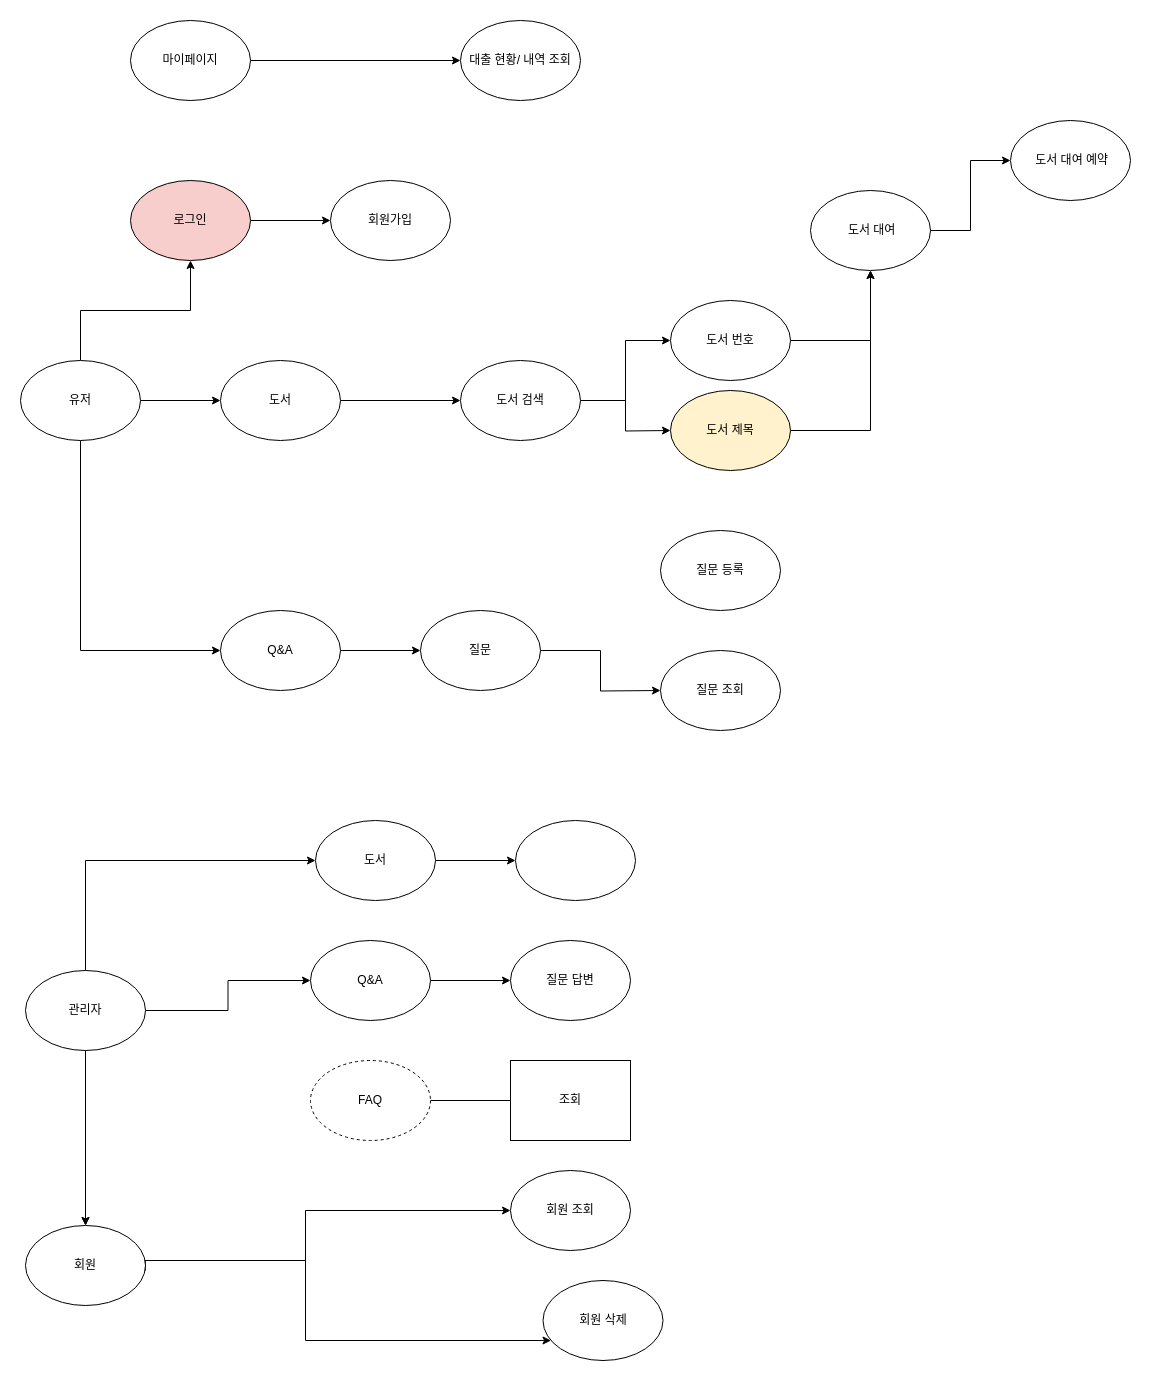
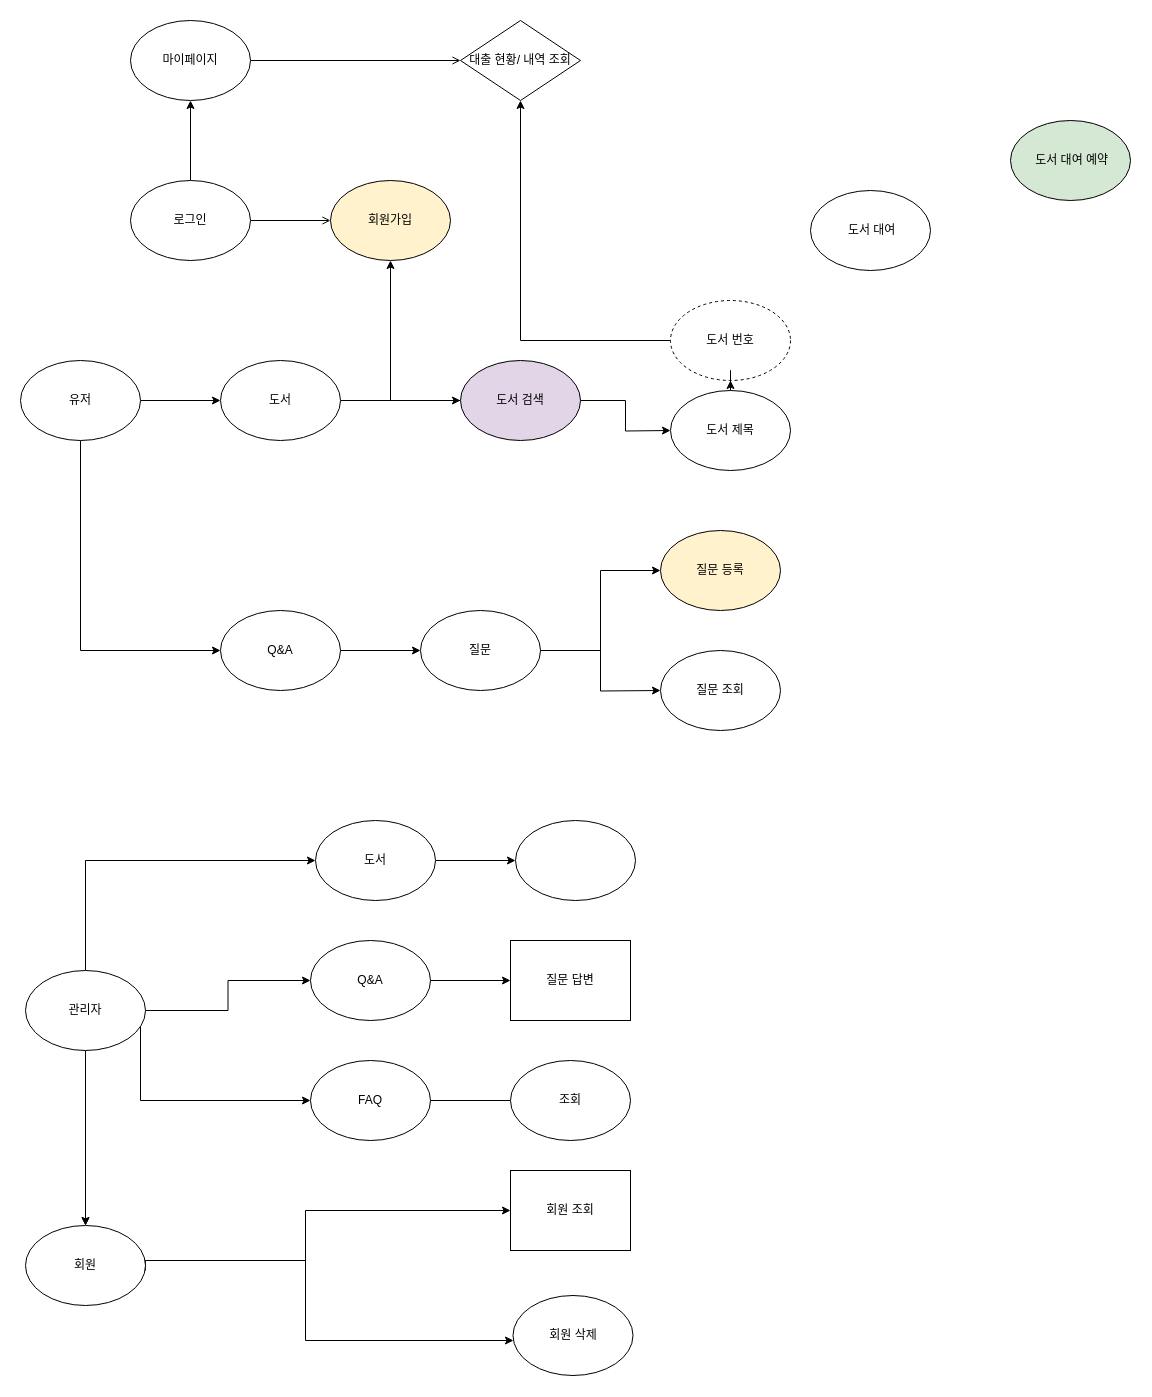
- <mxCell id="28" value="" style="edgeStyle=orthogonalEdgeStyle;rounded=0;orthogonalLoop=1;jettySize=auto;html=1;" edge="1" parent="1" source="29" target="30"><mxGeometry relative="1" as="geometry" /></mxCell>
+ <mxCell id="28" value="" style="edgeStyle=orthogonalEdgeStyle;rounded=0;orthogonalLoop=1;jettySize=auto;html=1;endArrow=open;" edge="1" parent="1" source="29" target="30"><mxGeometry relative="1" as="geometry" /></mxCell>
- <mxCell id="30" value="대출 현황/ 내역 조회" style="ellipse;whiteSpace=wrap;html=1;" vertex="1" parent="1"><mxGeometry x="460" y="20" width="120" height="80" as="geometry" /></mxCell>
+ <mxCell id="30" value="대출 현황/ 내역 조회" style="rhombus;whiteSpace=wrap;html=1;" vertex="1" parent="1"><mxGeometry x="460" y="20" width="120" height="80" as="geometry" /></mxCell>
+ <mxCell id="13" value="" style="edgeStyle=orthogonalEdgeStyle;rounded=0;orthogonalLoop=1;jettySize=auto;html=1;" edge="1" parent="1" source="14" target="29"><mxGeometry relative="1" as="geometry" /></mxCell>
- <mxCell id="27" value="&amp;nbsp;도서 대여 예약" style="ellipse;whiteSpace=wrap;html=1;" vertex="1" parent="1"><mxGeometry x="1010" y="120" width="120" height="80" as="geometry" /></mxCell>
+ <mxCell id="27" value="&amp;nbsp;도서 대여 예약" style="ellipse;whiteSpace=wrap;html=1;fillColor=#d5e8d4;" vertex="1" parent="1"><mxGeometry x="1010" y="120" width="120" height="80" as="geometry" /></mxCell>
- <mxCell id="17" value="" style="edgeStyle=orthogonalEdgeStyle;rounded=0;orthogonalLoop=1;jettySize=auto;html=1;" edge="1" parent="1" source="18" target="27"><mxGeometry relative="1" as="geometry" /></mxCell>
- <mxCell id="14" value="로그인" style="ellipse;whiteSpace=wrap;html=1;fillColor=#f8cecc;" vertex="1" parent="1"><mxGeometry x="130" y="180" width="120" height="80" as="geometry" /></mxCell>
+ <mxCell id="14" value="로그인" style="ellipse;whiteSpace=wrap;html=1;" vertex="1" parent="1"><mxGeometry x="130" y="180" width="120" height="80" as="geometry" /></mxCell>
- <mxCell id="12" value="" style="edgeStyle=orthogonalEdgeStyle;rounded=0;orthogonalLoop=1;jettySize=auto;html=1;" edge="1" parent="1" source="14" target="19"><mxGeometry relative="1" as="geometry" /></mxCell>
+ <mxCell id="12" value="" style="edgeStyle=orthogonalEdgeStyle;rounded=0;orthogonalLoop=1;jettySize=auto;html=1;endArrow=open;" edge="1" parent="1" source="14" target="19"><mxGeometry relative="1" as="geometry" /></mxCell>
- <mxCell id="19" value="회원가입" style="ellipse;whiteSpace=wrap;html=1;" vertex="1" parent="1"><mxGeometry x="330" y="180" width="120" height="80" as="geometry" /></mxCell>
+ <mxCell id="19" value="회원가입" style="ellipse;whiteSpace=wrap;html=1;fillColor=#fff2cc;" vertex="1" parent="1"><mxGeometry x="330" y="180" width="120" height="80" as="geometry" /></mxCell>
- <mxCell id="2" value="" style="edgeStyle=orthogonalEdgeStyle;rounded=0;orthogonalLoop=1;jettySize=auto;html=1;" edge="1" parent="1" source="5" target="14"><mxGeometry relative="1" as="geometry" /></mxCell>
- <mxCell id="42" value="도서 번호" style="ellipse;whiteSpace=wrap;html=1;" vertex="1" parent="1"><mxGeometry x="670" y="300" width="120" height="80" as="geometry" /></mxCell>
+ <mxCell id="42" value="도서 번호" style="ellipse;whiteSpace=wrap;html=1;dashed=1;" vertex="1" parent="1"><mxGeometry x="670" y="300" width="120" height="80" as="geometry" /></mxCell>
- <mxCell id="41" style="edgeStyle=orthogonalEdgeStyle;rounded=0;orthogonalLoop=1;jettySize=auto;html=1;entryX=0.5;entryY=1;entryDx=0;entryDy=0;" edge="1" parent="1" source="42" target="18"><mxGeometry relative="1" as="geometry" /></mxCell>
+ <mxCell id="41" style="edgeStyle=orthogonalEdgeStyle;rounded=0;orthogonalLoop=1;jettySize=auto;html=1;" edge="1" parent="1" source="42" target="30"><mxGeometry relative="1" as="geometry" /></mxCell>
- <mxCell id="31" value="" style="edgeStyle=orthogonalEdgeStyle;rounded=0;orthogonalLoop=1;jettySize=auto;html=1;" edge="1" parent="1" source="33" target="42"><mxGeometry relative="1" as="geometry" /></mxCell>
+ <mxCell id="31" value="" style="edgeStyle=orthogonalEdgeStyle;rounded=0;orthogonalLoop=1;jettySize=auto;html=1;" edge="1" parent="1" source="33" target="19"><mxGeometry relative="1" as="geometry" /></mxCell>
- <mxCell id="33" value="도서 검색" style="ellipse;whiteSpace=wrap;html=1;" vertex="1" parent="1"><mxGeometry x="460" y="360" width="120" height="80" as="geometry" /></mxCell>
+ <mxCell id="33" value="도서 검색" style="ellipse;whiteSpace=wrap;html=1;fillColor=#e1d5e7;" vertex="1" parent="1"><mxGeometry x="460" y="360" width="120" height="80" as="geometry" /></mxCell>
- <mxCell id="43" style="edgeStyle=orthogonalEdgeStyle;rounded=0;orthogonalLoop=1;jettySize=auto;html=1;entryX=0.5;entryY=1;entryDx=0;entryDy=0;" edge="1" parent="1" source="44" target="18"><mxGeometry relative="1" as="geometry" /></mxCell>
+ <mxCell id="43" style="edgeStyle=orthogonalEdgeStyle;rounded=0;orthogonalLoop=1;jettySize=auto;html=1;" edge="1" parent="1" source="44" target="42"><mxGeometry relative="1" as="geometry" /></mxCell>
- <mxCell id="44" value="&lt;div&gt;도서 제목&lt;/div&gt;" style="ellipse;whiteSpace=wrap;html=1;fillColor=#fff2cc;" vertex="1" parent="1"><mxGeometry x="670" y="390" width="120" height="80" as="geometry" /></mxCell>
+ <mxCell id="44" value="&lt;div&gt;도서 제목&lt;/div&gt;" style="ellipse;whiteSpace=wrap;html=1;" vertex="1" parent="1"><mxGeometry x="670" y="390" width="120" height="80" as="geometry" /></mxCell>
- <mxCell id="39" value="질문 등록" style="ellipse;whiteSpace=wrap;html=1;" vertex="1" parent="1"><mxGeometry x="660" y="530" width="120" height="80" as="geometry" /></mxCell>
+ <mxCell id="39" value="질문 등록" style="ellipse;whiteSpace=wrap;html=1;fillColor=#fff2cc;" vertex="1" parent="1"><mxGeometry x="660" y="530" width="120" height="80" as="geometry" /></mxCell>
+ <mxCell id="36" value="" style="edgeStyle=orthogonalEdgeStyle;rounded=0;orthogonalLoop=1;jettySize=auto;html=1;" edge="1" parent="1" source="38" target="39"><mxGeometry relative="1" as="geometry" /></mxCell>
- <mxCell id="51" value="질문 답변" style="ellipse;whiteSpace=wrap;html=1;" vertex="1" parent="1"><mxGeometry x="510" y="940" width="120" height="80" as="geometry" /></mxCell>
+ <mxCell id="51" value="질문 답변" style="whiteSpace=wrap;html=1;rounded=0;" vertex="1" parent="1"><mxGeometry x="510" y="940" width="120" height="80" as="geometry" /></mxCell>
+ <mxCell id="10" value="" style="edgeStyle=orthogonalEdgeStyle;rounded=0;orthogonalLoop=1;jettySize=auto;html=1;" edge="1" parent="1" source="11" target="49"><mxGeometry relative="1" as="geometry"><Array as="points"><mxPoint x="140" y="1100" /></Array></mxGeometry></mxCell>
- <mxCell id="49" value="FAQ" style="ellipse;whiteSpace=wrap;html=1;dashed=1;" vertex="1" parent="1"><mxGeometry x="310" y="1060" width="120" height="80" as="geometry" /></mxCell>
+ <mxCell id="49" value="FAQ" style="ellipse;whiteSpace=wrap;html=1;" vertex="1" parent="1"><mxGeometry x="310" y="1060" width="120" height="80" as="geometry" /></mxCell>
- <mxCell id="50" value="조회" style="whiteSpace=wrap;html=1;rounded=0;" vertex="1" parent="1"><mxGeometry x="510" y="1060" width="120" height="80" as="geometry" /></mxCell>
+ <mxCell id="50" value="조회" style="ellipse;whiteSpace=wrap;html=1;" vertex="1" parent="1"><mxGeometry x="510" y="1060" width="120" height="80" as="geometry" /></mxCell>
- <mxCell id="25" value="회원 조회" style="ellipse;whiteSpace=wrap;html=1;" vertex="1" parent="1"><mxGeometry x="510" y="1170" width="120" height="80" as="geometry" /></mxCell>
+ <mxCell id="25" value="회원 조회" style="whiteSpace=wrap;html=1;rounded=0;" vertex="1" parent="1"><mxGeometry x="510" y="1170" width="120" height="80" as="geometry" /></mxCell>
- <mxCell id="26" value="회원 삭제" style="ellipse;whiteSpace=wrap;html=1;" vertex="1" parent="1"><mxGeometry x="542.5" y="1280" width="120" height="80" as="geometry" /></mxCell>
+ <mxCell id="26" value="회원 삭제" style="ellipse;whiteSpace=wrap;html=1;" vertex="1" parent="1"><mxGeometry x="512.5" y="1295" width="120" height="80" as="geometry" /></mxCell>
